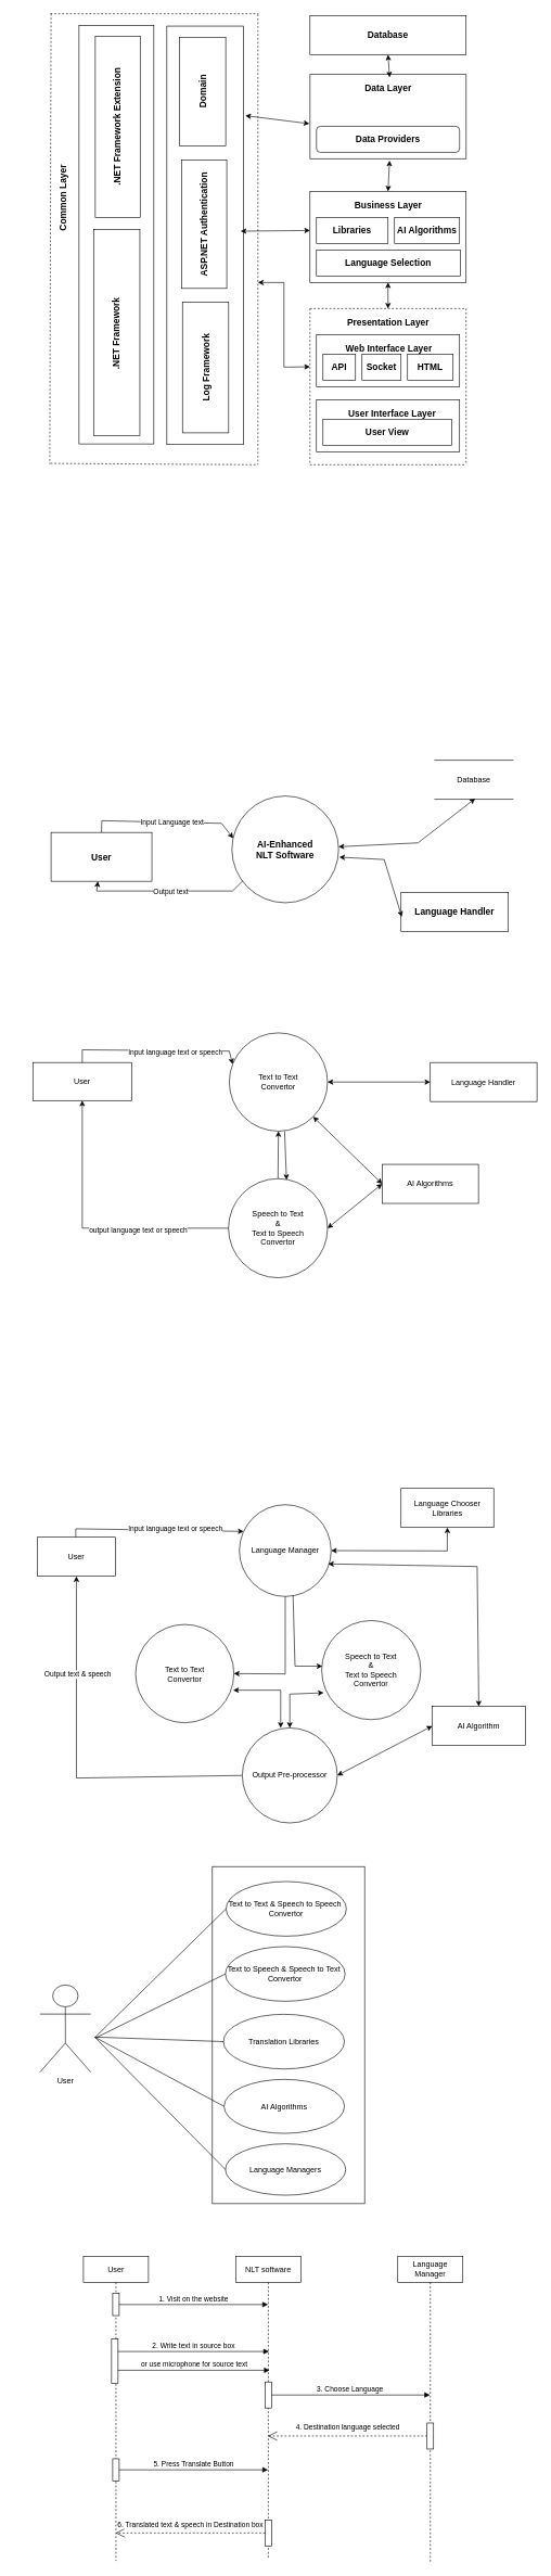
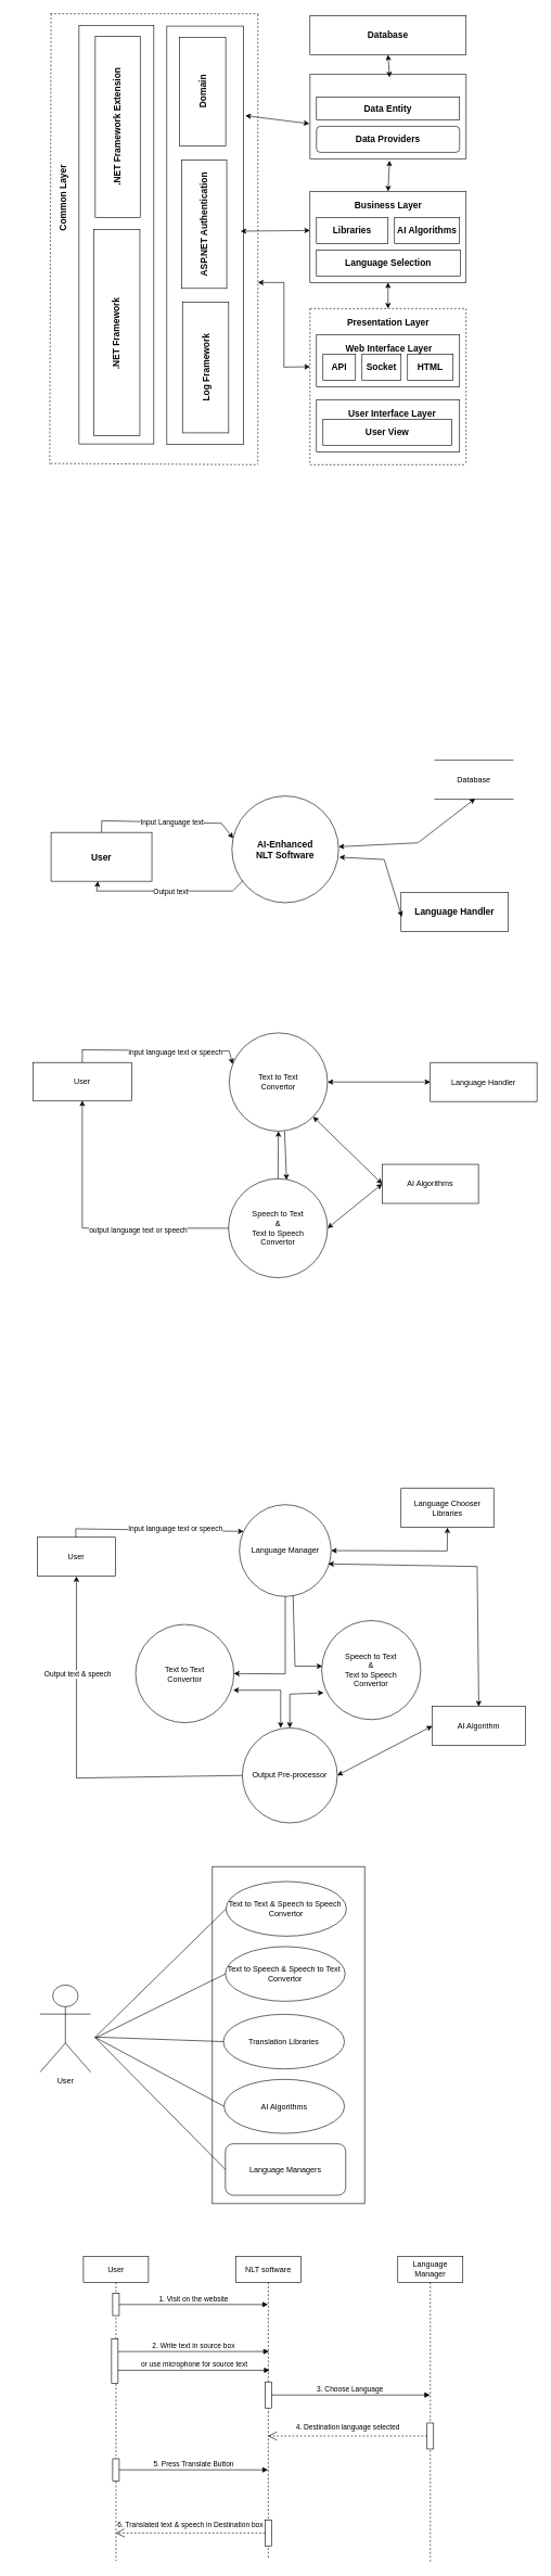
- <mxCell id="4" value="&lt;b&gt;&lt;font color=&quot;#030303&quot; style=&quot;font-size: 14px;&quot;&gt;Data Layer&lt;/font&gt;&lt;/b&gt;" style="text;html=1;align=center;verticalAlign=middle;resizable=0;points=[];autosize=1;strokeColor=none;fillColor=none;" parent="1" vertex="1"><mxGeometry x="551" y="119" width="90" height="29" as="geometry" /></mxCell>
+ <mxCell id="5" value="&lt;b&gt;&lt;font color=&quot;#030303&quot; style=&quot;font-size: 14px;&quot;&gt;Data Entity&lt;/font&gt;&lt;/b&gt;" style="rounded=0;whiteSpace=wrap;html=1;" parent="1" vertex="1"><mxGeometry x="486" y="148" width="220" height="35" as="geometry" /></mxCell>
- <mxCell id="91" value="Language Managers" style="ellipse;whiteSpace=wrap;html=1;" parent="1" vertex="1"><mxGeometry x="346" y="3293" width="185" height="79" as="geometry" /></mxCell>
+ <mxCell id="91" value="Language Managers" style="whiteSpace=wrap;html=1;rounded=1;" parent="1" vertex="1"><mxGeometry x="346" y="3293" width="185" height="79" as="geometry" /></mxCell>
